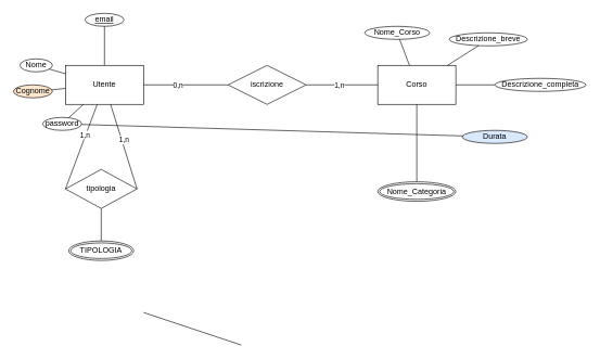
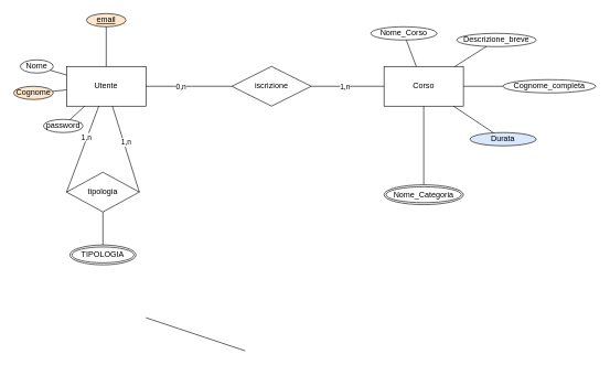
- <mxCell id="11" value="&lt;u&gt;email&lt;/u&gt;" style="ellipse;whiteSpace=wrap;html=1;align=center;" vertex="1" parent="1"><mxGeometry x="130" y="20" width="60" height="20" as="geometry" /></mxCell>
+ <mxCell id="11" value="&lt;u&gt;email&lt;/u&gt;" style="ellipse;whiteSpace=wrap;html=1;align=center;fillColor=#ffe6cc;" vertex="1" parent="1"><mxGeometry x="130" y="20" width="60" height="20" as="geometry" /></mxCell>
- <mxCell id="21" value="Descrizione_completa" style="ellipse;whiteSpace=wrap;html=1;align=center;" vertex="1" parent="1"><mxGeometry x="760" y="120" width="140" height="20" as="geometry" /></mxCell>
+ <mxCell id="21" value="Cognome_completa" style="ellipse;whiteSpace=wrap;html=1;align=center;" vertex="1" parent="1"><mxGeometry x="760" y="120" width="140" height="20" as="geometry" /></mxCell>
- <mxCell id="24" value="" style="endArrow=none;html=1;rounded=0;" edge="1" parent="1" source="23" target="12"><mxGeometry width="50" height="50" relative="1" as="geometry"><mxPoint x="560" y="430" as="sourcePoint" /><mxPoint x="700" y="222" as="targetPoint" /></mxGeometry></mxCell>
+ <mxCell id="24" value="" style="endArrow=none;html=1;rounded=0;" edge="1" parent="1" source="23" target="3"><mxGeometry width="50" height="50" relative="1" as="geometry"><mxPoint x="560" y="430" as="sourcePoint" /><mxPoint x="700" y="222" as="targetPoint" /></mxGeometry></mxCell>
